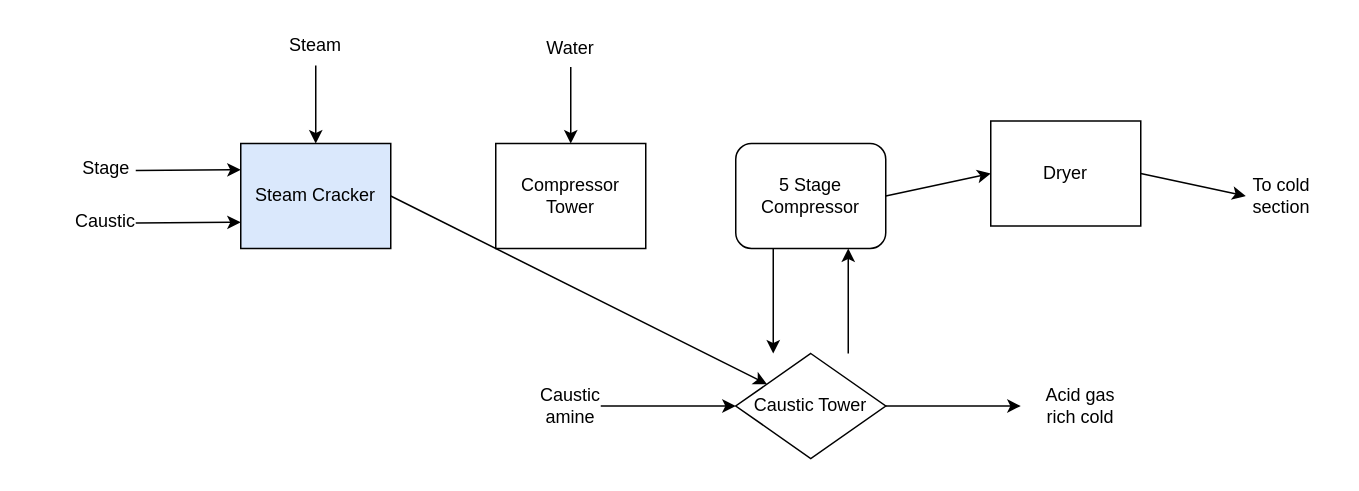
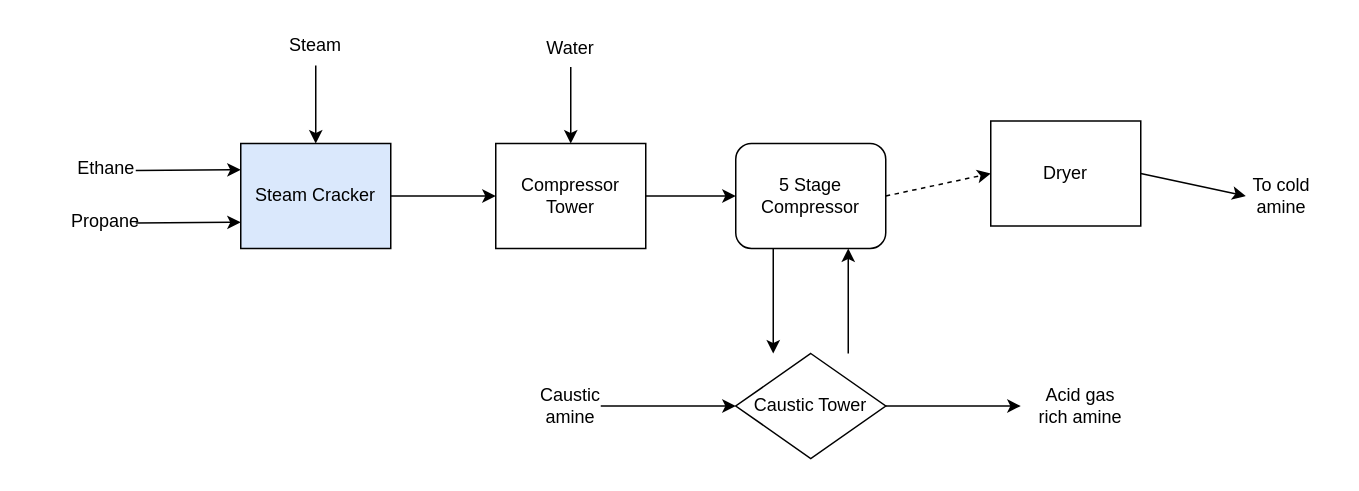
- <mxCell id="14" value="Stage" style="text;html=1;strokeColor=none;fillColor=none;align=center;verticalAlign=middle;whiteSpace=wrap;rounded=0;" parent="1" vertex="1"><mxGeometry x="20.5" y="102" width="99" height="20" as="geometry" /></mxCell>
+ <mxCell id="14" value="Ethane" style="text;html=1;strokeColor=none;fillColor=none;align=center;verticalAlign=middle;whiteSpace=wrap;rounded=0;" parent="1" vertex="1"><mxGeometry x="20.5" y="102" width="99" height="20" as="geometry" /></mxCell>
- <mxCell id="12" value="" style="endArrow=classic;html=1;entryX=0;entryY=0.5;entryDx=0;entryDy=0;exitX=1;exitY=0.5;exitDx=0;exitDy=0;" parent="1" source="5" target="6" edge="1"><mxGeometry width="50" height="50" relative="1" as="geometry"><mxPoint x="900" y="130" as="sourcePoint" /><mxPoint x="660" y="150" as="targetPoint" /></mxGeometry></mxCell>
+ <mxCell id="12" value="" style="endArrow=classic;html=1;entryX=0;entryY=0.5;entryDx=0;entryDy=0;exitX=1;exitY=0.5;exitDx=0;exitDy=0;dashed=1;" parent="1" source="5" target="6" edge="1"><mxGeometry width="50" height="50" relative="1" as="geometry"><mxPoint x="900" y="130" as="sourcePoint" /><mxPoint x="660" y="150" as="targetPoint" /></mxGeometry></mxCell>
+ <mxCell id="8" value="" style="endArrow=classic;html=1;exitX=1;exitY=0.5;exitDx=0;exitDy=0;entryX=0;entryY=0.5;entryDx=0;entryDy=0;" parent="1" source="3" target="5" edge="1"><mxGeometry width="50" height="50" relative="1" as="geometry"><mxPoint x="270" y="140" as="sourcePoint" /><mxPoint x="340" y="140" as="targetPoint" /></mxGeometry></mxCell>
- <mxCell id="17" value="To cold section" style="text;html=1;strokeColor=none;fillColor=none;align=center;verticalAlign=middle;whiteSpace=wrap;rounded=0;" parent="1" vertex="1"><mxGeometry x="824" y="120" width="60" height="20" as="geometry" /></mxCell>
+ <mxCell id="17" value="To cold amine" style="text;html=1;strokeColor=none;fillColor=none;align=center;verticalAlign=middle;whiteSpace=wrap;rounded=0;" parent="1" vertex="1"><mxGeometry x="824" y="120" width="60" height="20" as="geometry" /></mxCell>
- <mxCell id="15" value="Caustic" style="text;html=1;strokeColor=none;fillColor=none;align=center;verticalAlign=middle;whiteSpace=wrap;rounded=0;" parent="1" vertex="1"><mxGeometry x="50" y="137" width="40" height="20" as="geometry" /></mxCell>
+ <mxCell id="15" value="Propane" style="text;html=1;strokeColor=none;fillColor=none;align=center;verticalAlign=middle;whiteSpace=wrap;rounded=0;" parent="1" vertex="1"><mxGeometry x="50" y="137" width="40" height="20" as="geometry" /></mxCell>
- <mxCell id="7" value="" style="endArrow=classic;html=1;exitX=1;exitY=0.5;exitDx=0;exitDy=0;" parent="1" source="2" target="4" edge="1"><mxGeometry width="50" height="50" relative="1" as="geometry"><mxPoint x="370" y="245" as="sourcePoint" /><mxPoint x="420" y="195" as="targetPoint" /></mxGeometry></mxCell>
+ <mxCell id="7" value="" style="endArrow=classic;html=1;exitX=1;exitY=0.5;exitDx=0;exitDy=0;entryX=0;entryY=0.5;entryDx=0;entryDy=0;" parent="1" source="2" target="3" edge="1"><mxGeometry width="50" height="50" relative="1" as="geometry"><mxPoint x="370" y="245" as="sourcePoint" /><mxPoint x="420" y="195" as="targetPoint" /></mxGeometry></mxCell>
- <mxCell id="20" value="Acid gas rich cold" style="text;html=1;strokeColor=none;fillColor=none;align=center;verticalAlign=middle;whiteSpace=wrap;rounded=0;" parent="1" vertex="1"><mxGeometry x="690" y="260" width="60" height="20" as="geometry" /></mxCell>
+ <mxCell id="20" value="Acid gas rich amine" style="text;html=1;strokeColor=none;fillColor=none;align=center;verticalAlign=middle;whiteSpace=wrap;rounded=0;" parent="1" vertex="1"><mxGeometry x="690" y="260" width="60" height="20" as="geometry" /></mxCell>
